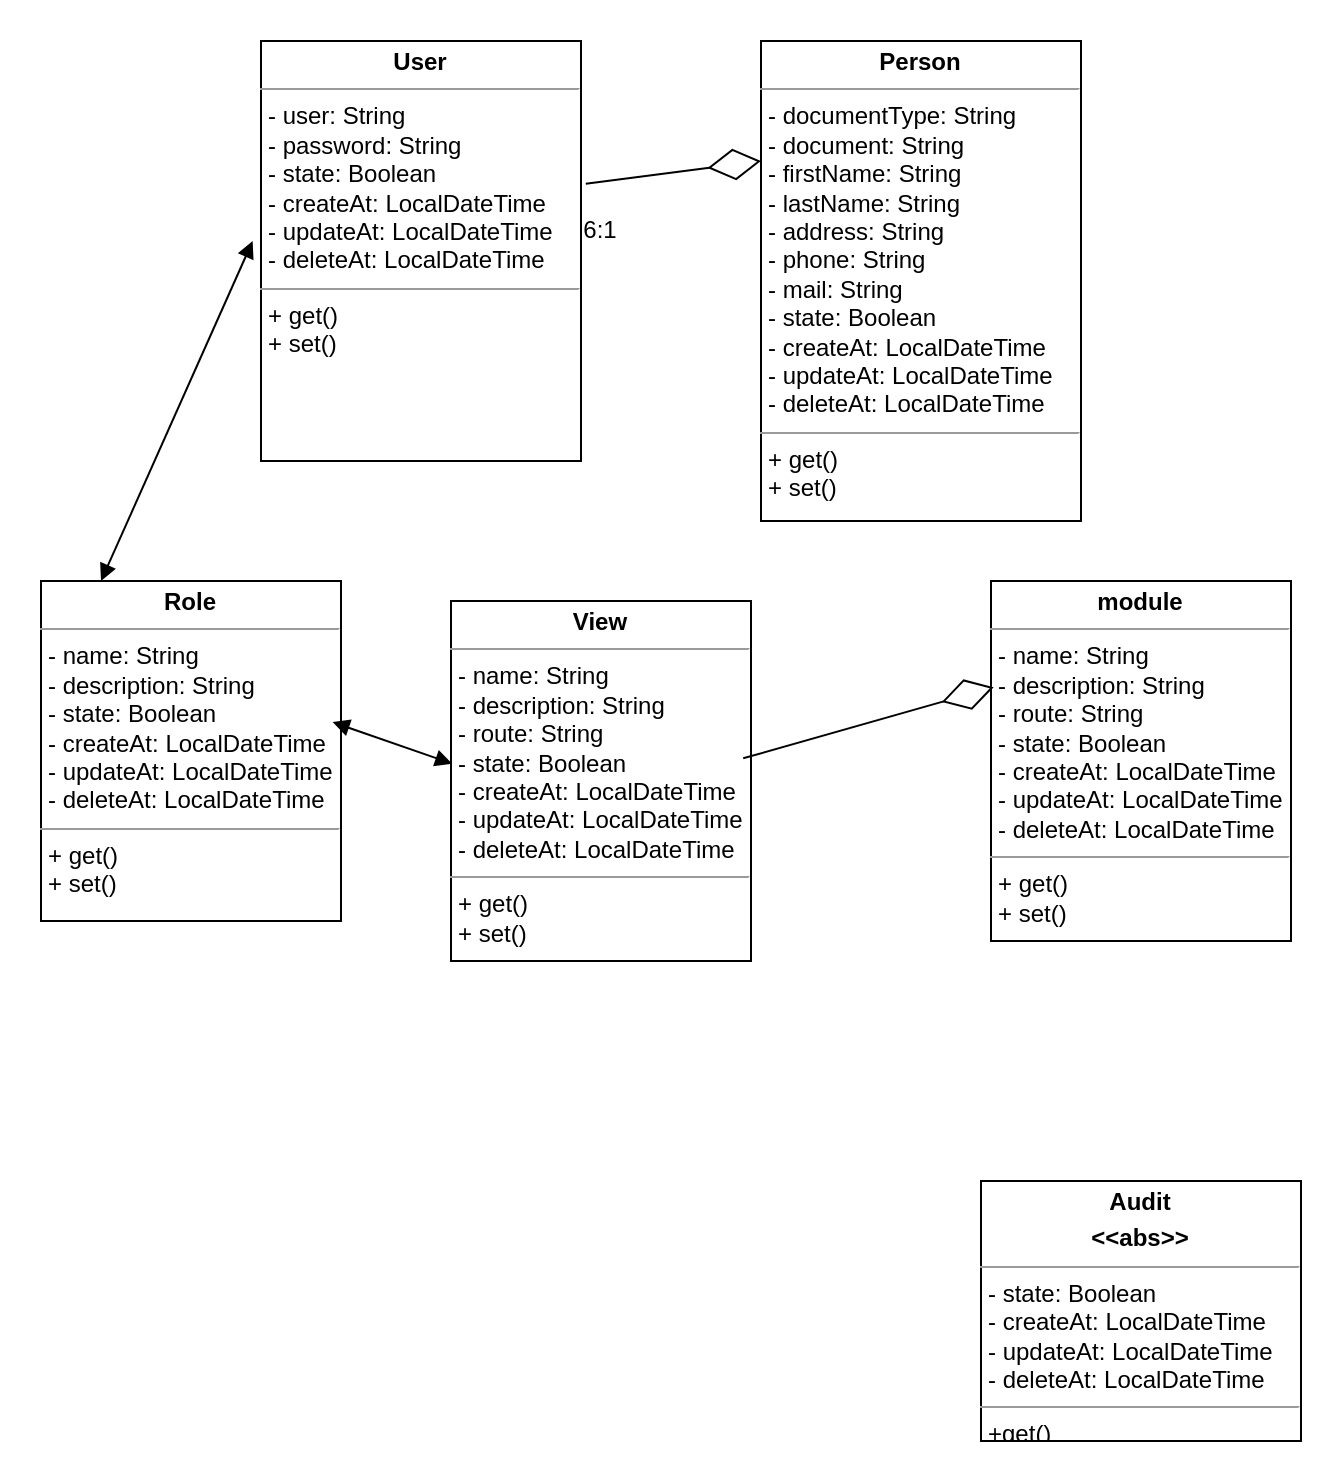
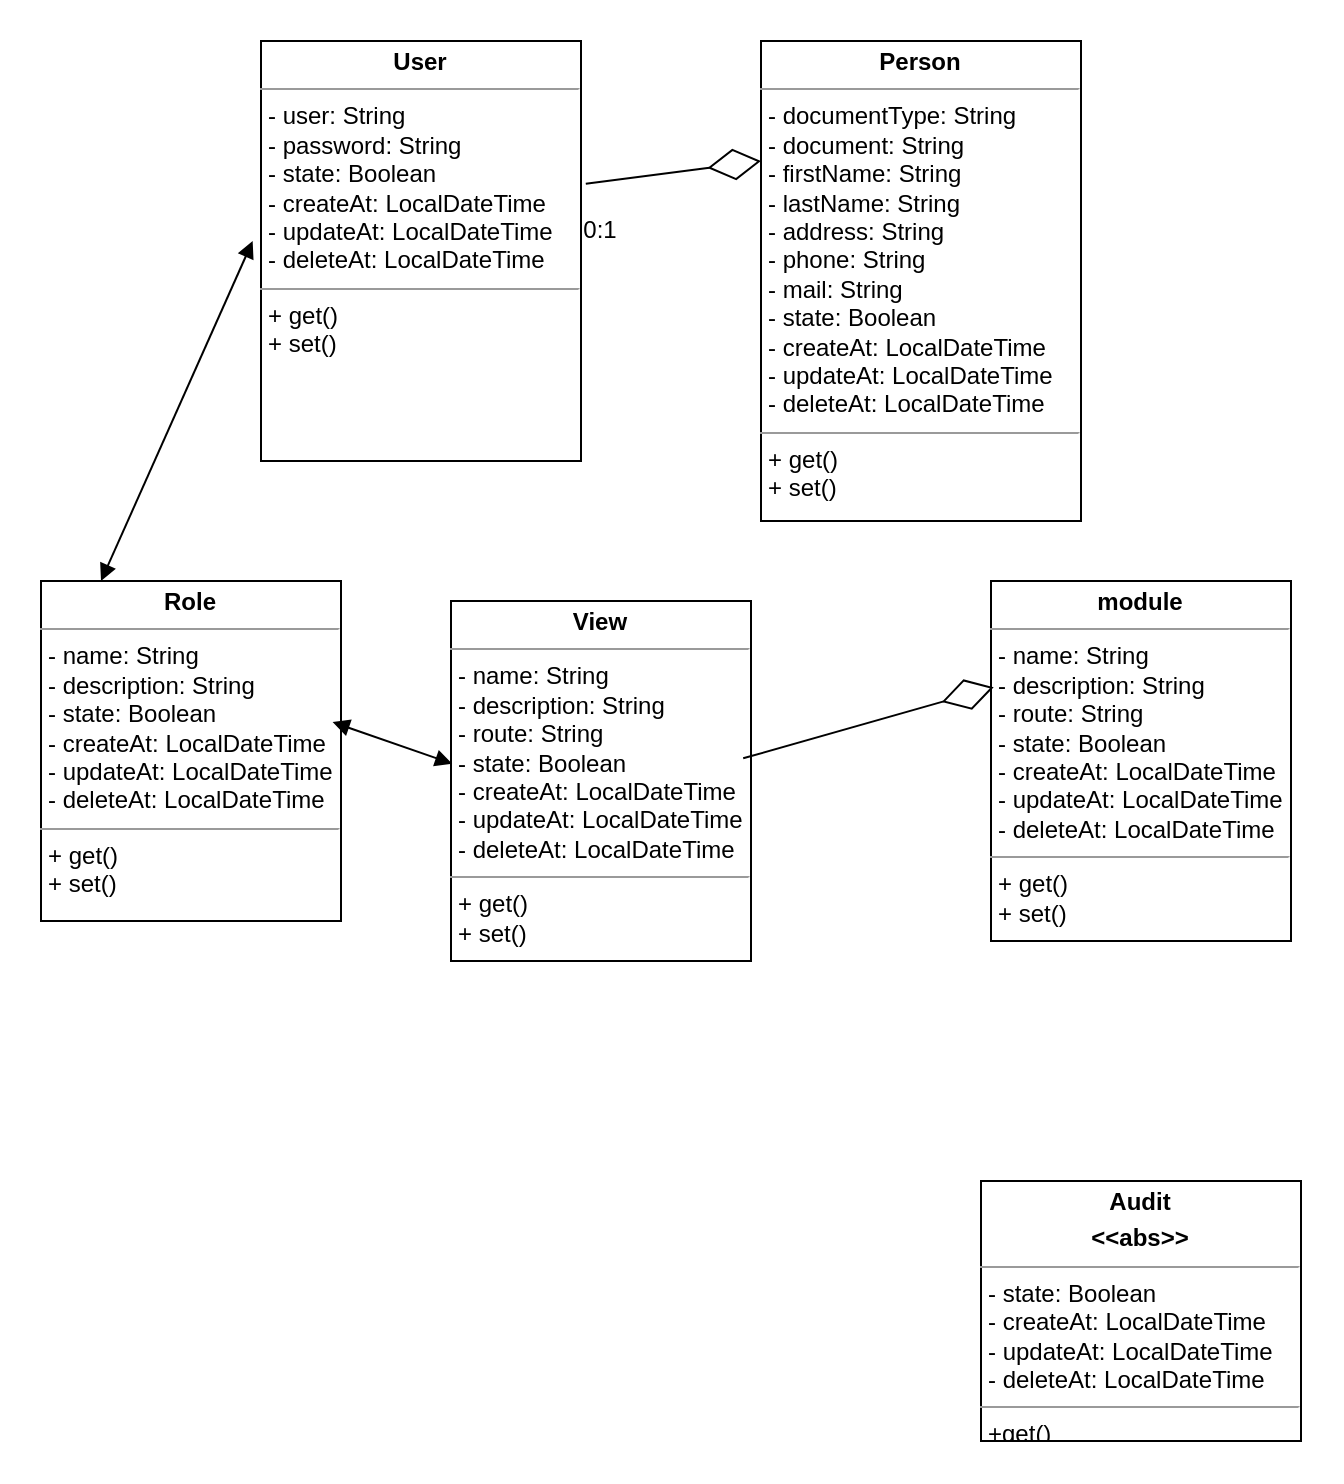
- <mxCell id="9" value="6:1" style="text;html=1;strokeColor=none;fillColor=none;align=center;verticalAlign=middle;whiteSpace=wrap;rounded=0;" vertex="1" parent="1"><mxGeometry x="270" y="100" width="60" height="30" as="geometry" /></mxCell>
+ <mxCell id="9" value="0:1" style="text;html=1;strokeColor=none;fillColor=none;align=center;verticalAlign=middle;whiteSpace=wrap;rounded=0;" vertex="1" parent="1"><mxGeometry x="270" y="100" width="60" height="30" as="geometry" /></mxCell>
